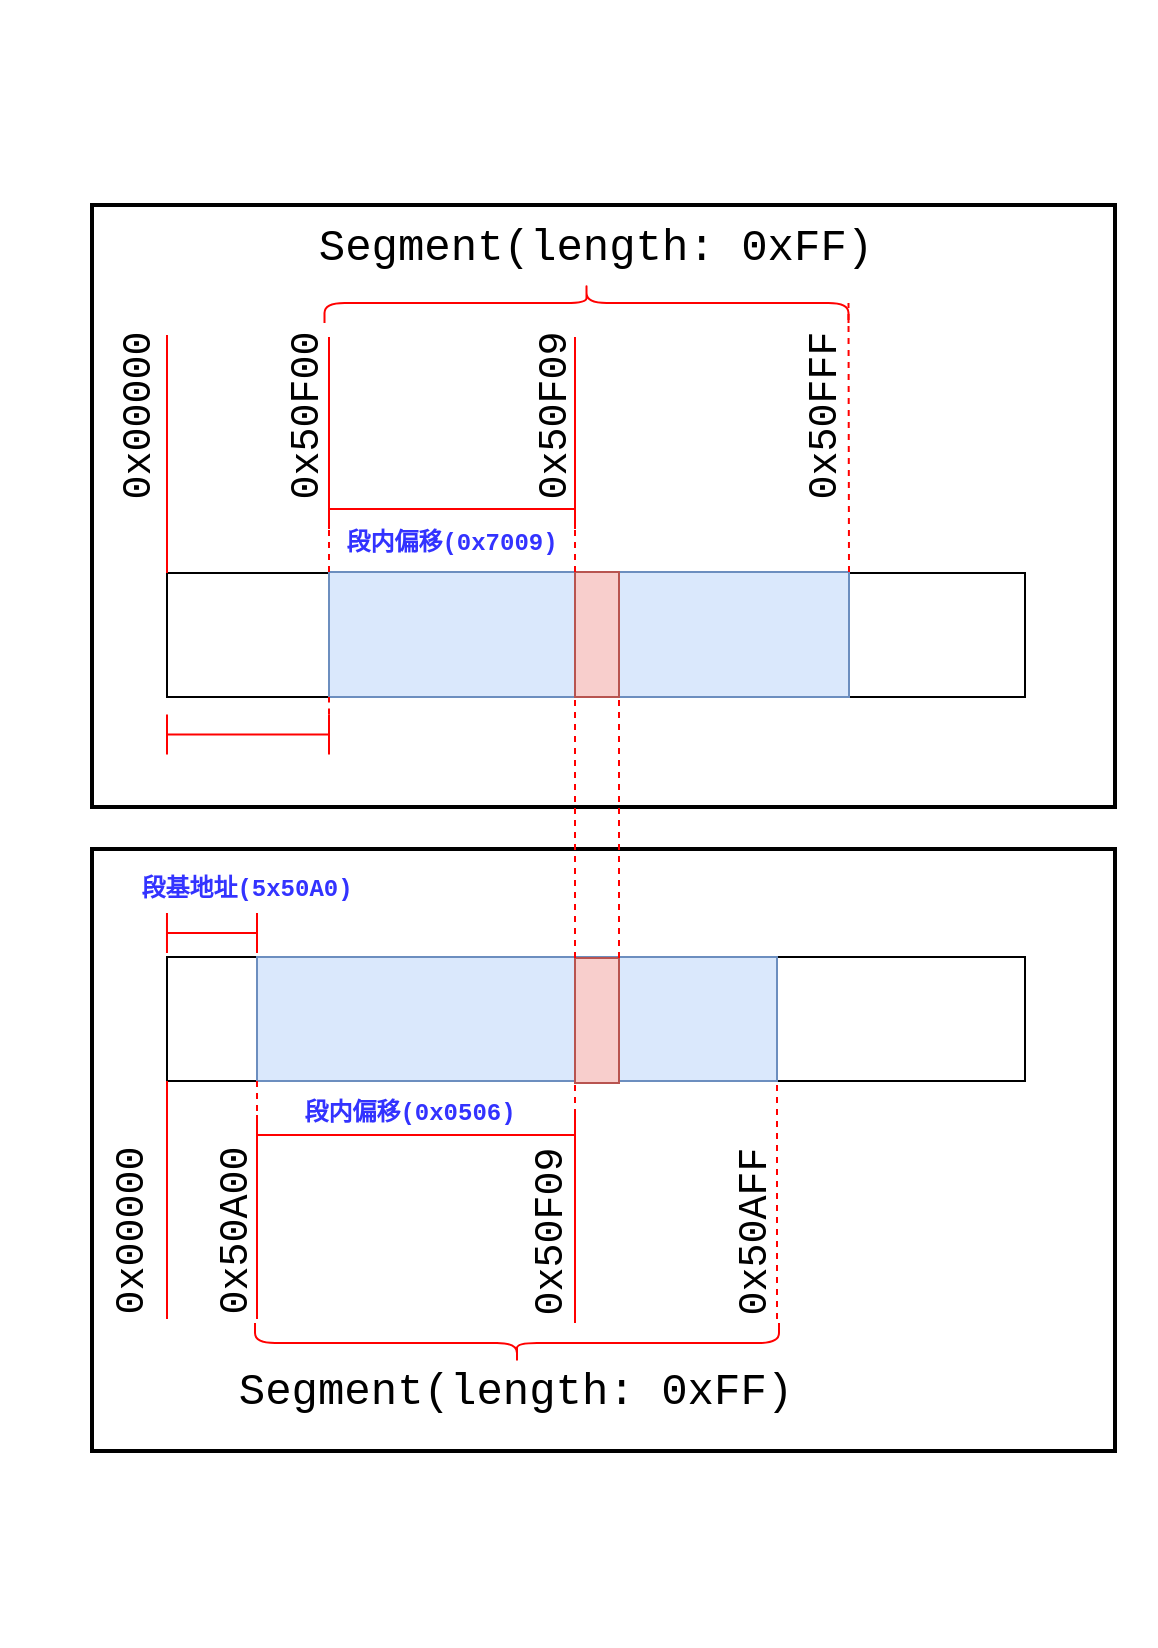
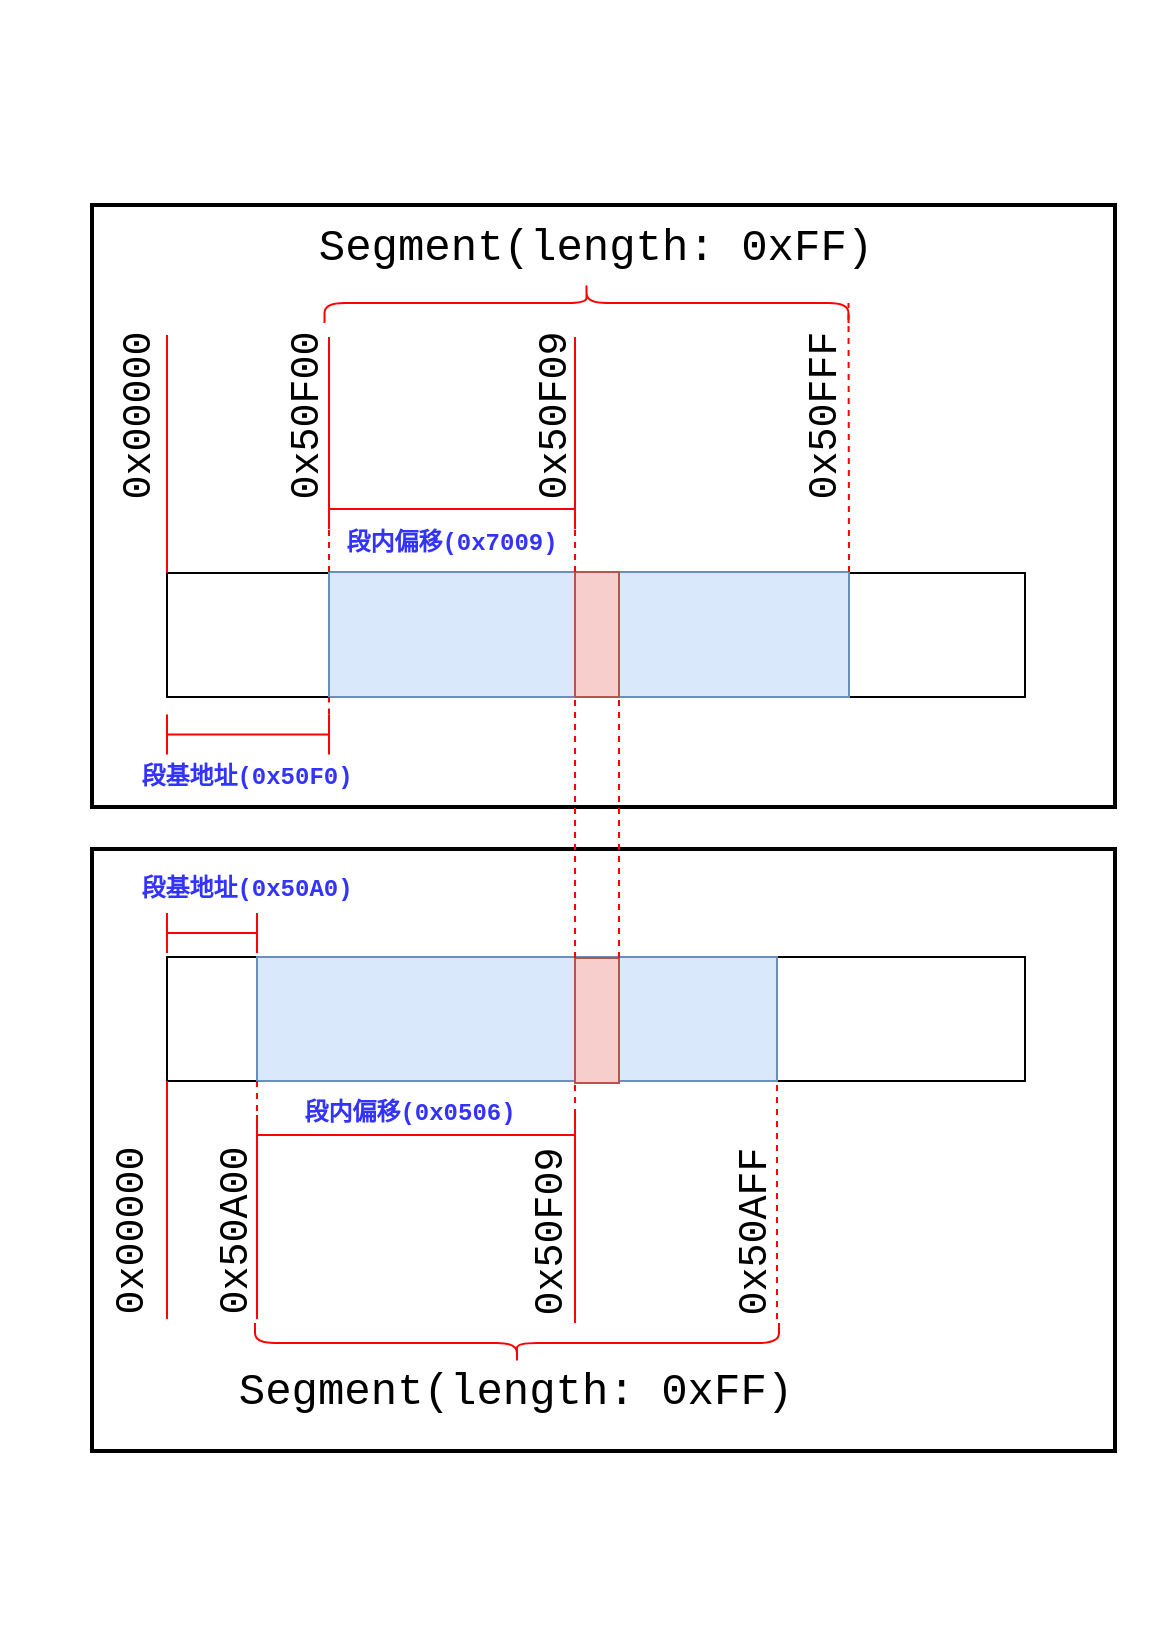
+ <mxCell id="12" value="&lt;font face=&quot;Courier New&quot; color=&quot;#3333ff&quot; size=&quot;1&quot;&gt;&lt;b style=&quot;font-size: 12px&quot;&gt;段基地址(0x50F0)&lt;/b&gt;&lt;/font&gt;" style="text;html=1;strokeColor=none;fillColor=none;align=center;verticalAlign=middle;whiteSpace=wrap;rounded=0;fontSize=15;" vertex="1" parent="1"><mxGeometry x="50.87" y="376.75" width="145.25" height="20" as="geometry" /></mxCell>
- <mxCell id="30" value="&lt;font face=&quot;Courier New&quot; color=&quot;#3333ff&quot; size=&quot;1&quot;&gt;&lt;b style=&quot;font-size: 12px&quot;&gt;段基地址(5x50A0)&lt;/b&gt;&lt;/font&gt;" style="text;html=1;strokeColor=none;fillColor=none;align=center;verticalAlign=middle;whiteSpace=wrap;rounded=0;fontSize=15;" vertex="1" parent="1"><mxGeometry x="50.88" y="433" width="145.25" height="20" as="geometry" /></mxCell>
+ <mxCell id="30" value="&lt;font face=&quot;Courier New&quot; color=&quot;#3333ff&quot; size=&quot;1&quot;&gt;&lt;b style=&quot;font-size: 12px&quot;&gt;段基地址(0x50A0)&lt;/b&gt;&lt;/font&gt;" style="text;html=1;strokeColor=none;fillColor=none;align=center;verticalAlign=middle;whiteSpace=wrap;rounded=0;fontSize=15;" vertex="1" parent="1"><mxGeometry x="50.88" y="433" width="145.25" height="20" as="geometry" /></mxCell>
